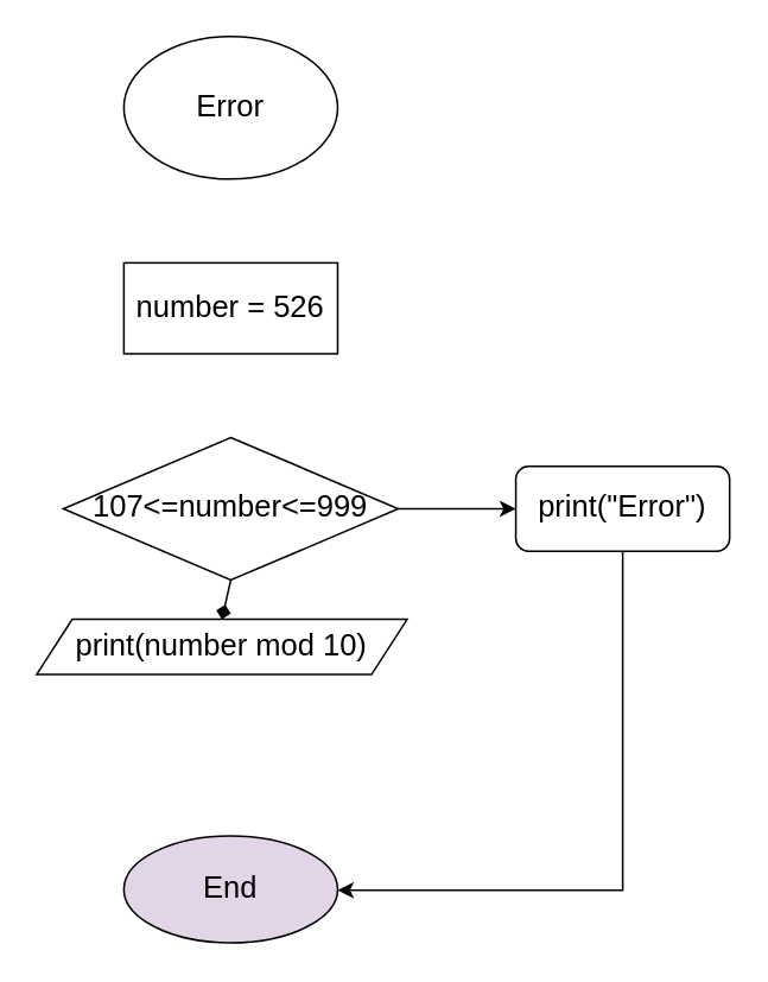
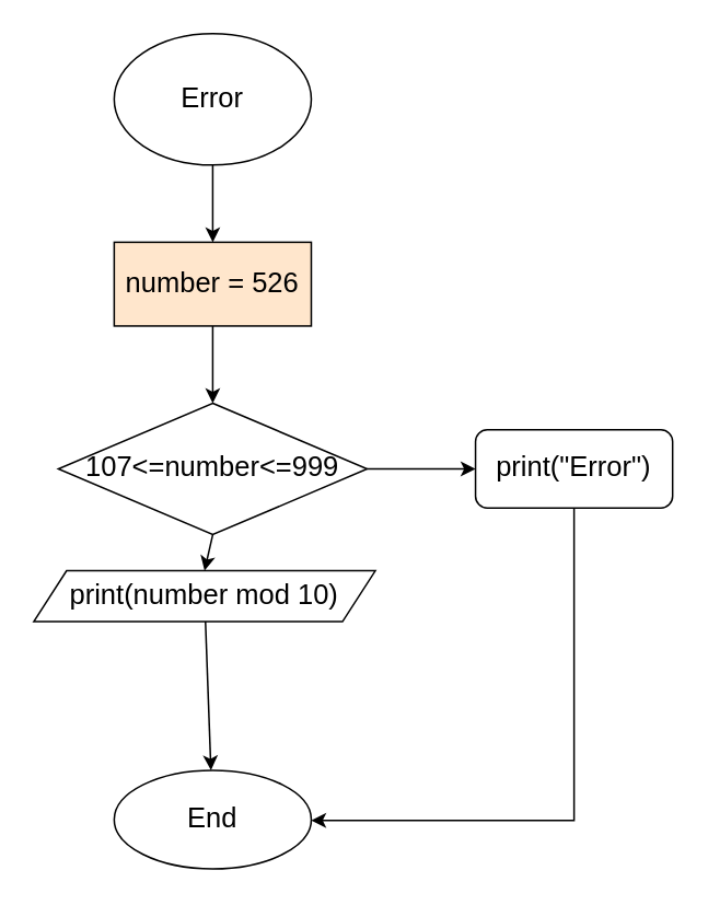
+ <mxCell id="2" value="" style="edgeStyle=none;html=1;fontSize=17;" edge="1" parent="1" source="3" target="5"><mxGeometry relative="1" as="geometry" /></mxCell>
- <mxCell id="5" value="number = 526" style="whiteSpace=wrap;html=1;fontSize=17;" vertex="1" parent="1"><mxGeometry x="69" y="147" width="120" height="51" as="geometry" /></mxCell>
+ <mxCell id="5" value="number = 526" style="whiteSpace=wrap;html=1;fontSize=17;fillColor=#ffe6cc;" vertex="1" parent="1"><mxGeometry x="69" y="147" width="120" height="51" as="geometry" /></mxCell>
+ <mxCell id="4" value="" style="edgeStyle=none;html=1;fontSize=17;" edge="1" parent="1" source="5" target="8"><mxGeometry relative="1" as="geometry" /></mxCell>
- <mxCell id="6" style="edgeStyle=none;html=1;exitX=0.5;exitY=1;exitDx=0;exitDy=0;entryX=0.5;entryY=0;entryDx=0;entryDy=0;fontSize=17;endArrow=diamond;" edge="1" parent="1" source="8" target="10"><mxGeometry relative="1" as="geometry" /></mxCell>
+ <mxCell id="6" style="edgeStyle=none;html=1;exitX=0.5;exitY=1;exitDx=0;exitDy=0;entryX=0.5;entryY=0;entryDx=0;entryDy=0;fontSize=17;" edge="1" parent="1" source="8" target="10"><mxGeometry relative="1" as="geometry" /></mxCell>
+ <mxCell id="9" value="" style="edgeStyle=none;html=1;fontSize=17;" edge="1" parent="1" source="10" target="11"><mxGeometry relative="1" as="geometry" /></mxCell>
- <mxCell id="11" value="End" style="ellipse;whiteSpace=wrap;html=1;fontSize=17;fillColor=#e1d5e7;" vertex="1" parent="1"><mxGeometry x="69" y="468.5" width="120" height="60" as="geometry" /></mxCell>
+ <mxCell id="11" value="End" style="ellipse;whiteSpace=wrap;html=1;fontSize=17;" vertex="1" parent="1"><mxGeometry x="69" y="468.5" width="120" height="60" as="geometry" /></mxCell>
